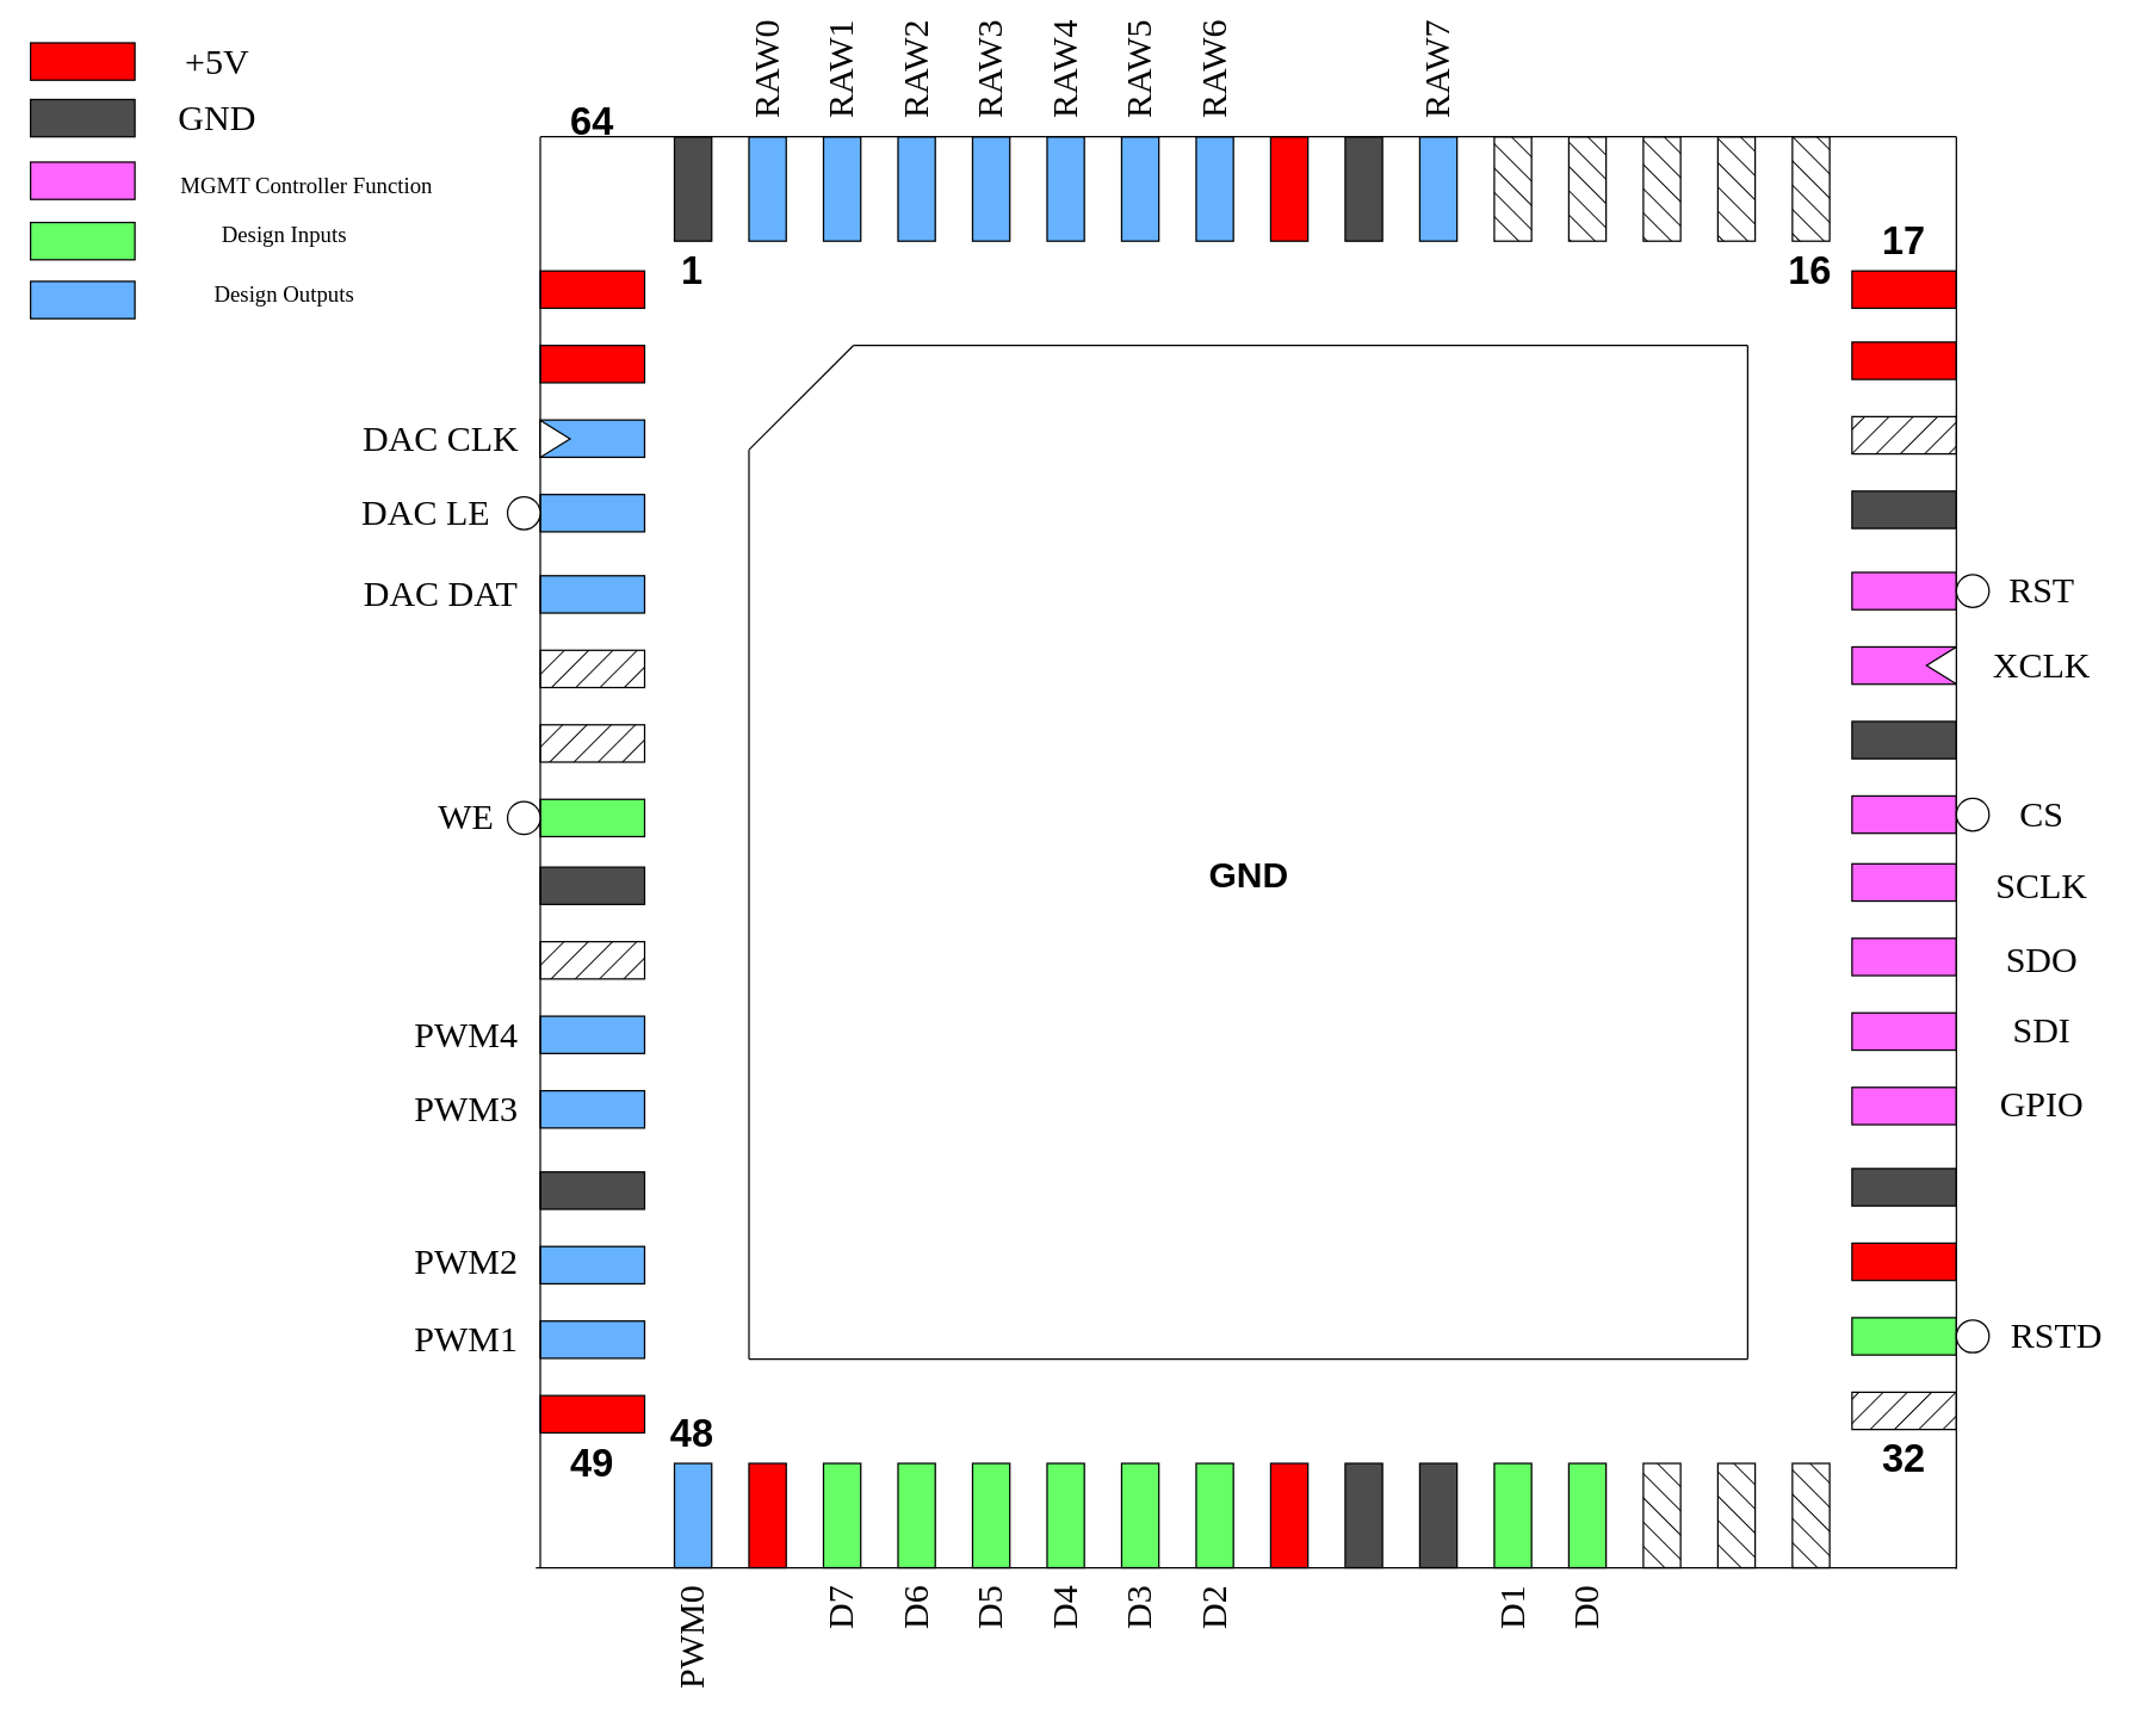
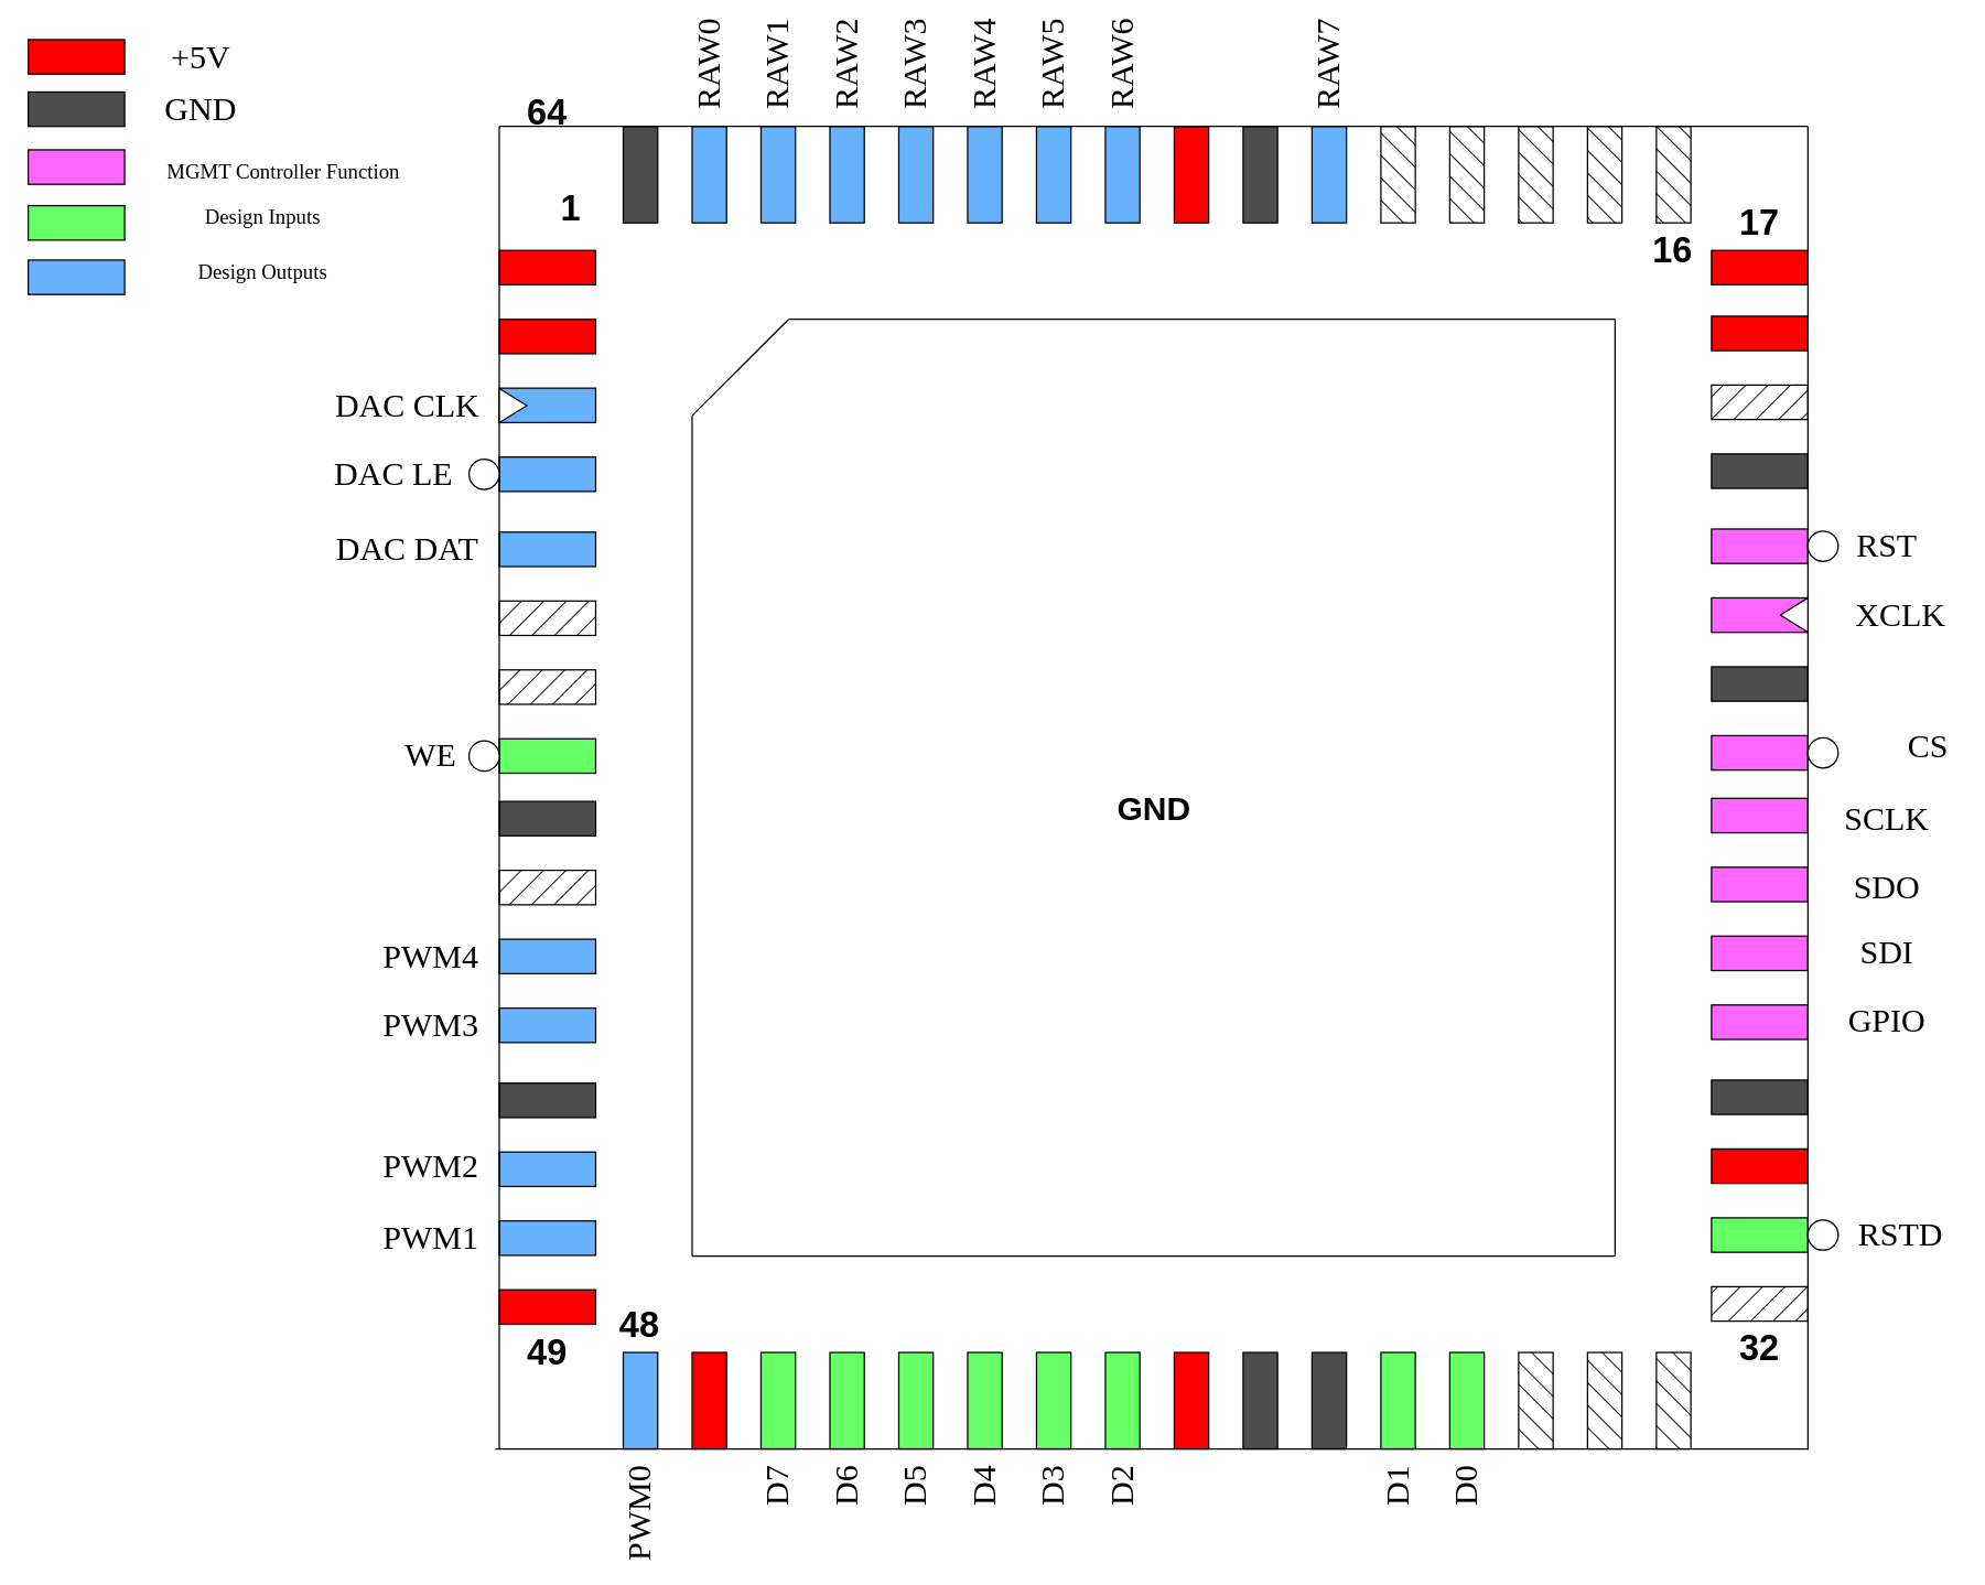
- <mxCell id="75" value="&lt;font size=&quot;1&quot;&gt;&lt;b&gt;&lt;font style=&quot;font-size: 26px;&quot;&gt;1&lt;/font&gt;&lt;/b&gt;&lt;/font&gt;" style="text;html=1;strokeColor=none;fillColor=none;align=center;verticalAlign=middle;whiteSpace=wrap;rounded=0;" parent="1" vertex="1"><mxGeometry x="449.46" y="161" width="30" height="40" as="geometry" /></mxCell>
+ <mxCell id="75" value="&lt;font size=&quot;1&quot;&gt;&lt;b&gt;&lt;font style=&quot;font-size: 26px;&quot;&gt;1&lt;/font&gt;&lt;/b&gt;&lt;/font&gt;" style="text;html=1;strokeColor=none;fillColor=none;align=center;verticalAlign=middle;whiteSpace=wrap;rounded=0;" parent="1" vertex="1"><mxGeometry x="399.46" y="131" width="30" height="40" as="geometry" /></mxCell>
- <mxCell id="86" value="&lt;div&gt;&lt;font style=&quot;font-size: 24px;&quot;&gt;XCLK&lt;/font&gt;&lt;/div&gt;" style="text;html=1;align=center;verticalAlign=middle;resizable=0;points=[];autosize=1;strokeColor=none;fillColor=none;fontFamily=Tahoma;" parent="1" vertex="1"><mxGeometry x="1323.92" y="425.62" width="90" height="40" as="geometry" /></mxCell>
+ <mxCell id="86" value="&lt;div&gt;&lt;font style=&quot;font-size: 24px;&quot;&gt;XCLK&lt;/font&gt;&lt;/div&gt;" style="text;html=1;align=center;verticalAlign=middle;resizable=0;points=[];autosize=1;strokeColor=none;fillColor=none;fontFamily=Tahoma;" parent="1" vertex="1"><mxGeometry x="1333.92" y="425.62" width="90" height="40" as="geometry" /></mxCell>
- <mxCell id="92" value="&lt;div&gt;&lt;font style=&quot;font-size: 24px;&quot;&gt;CS&lt;/font&gt;&lt;/div&gt;" style="text;html=1;align=center;verticalAlign=middle;resizable=0;points=[];autosize=1;strokeColor=none;fillColor=none;fontFamily=Tahoma;" parent="1" vertex="1"><mxGeometry x="1338.92" y="525.75" width="60" height="40" as="geometry" /></mxCell>
+ <mxCell id="92" value="&lt;div&gt;&lt;font style=&quot;font-size: 24px;&quot;&gt;CS&lt;/font&gt;&lt;/div&gt;" style="text;html=1;align=center;verticalAlign=middle;resizable=0;points=[];autosize=1;strokeColor=none;fillColor=none;fontFamily=Tahoma;" parent="1" vertex="1"><mxGeometry x="1368.92" y="520.75" width="60" height="40" as="geometry" /></mxCell>
